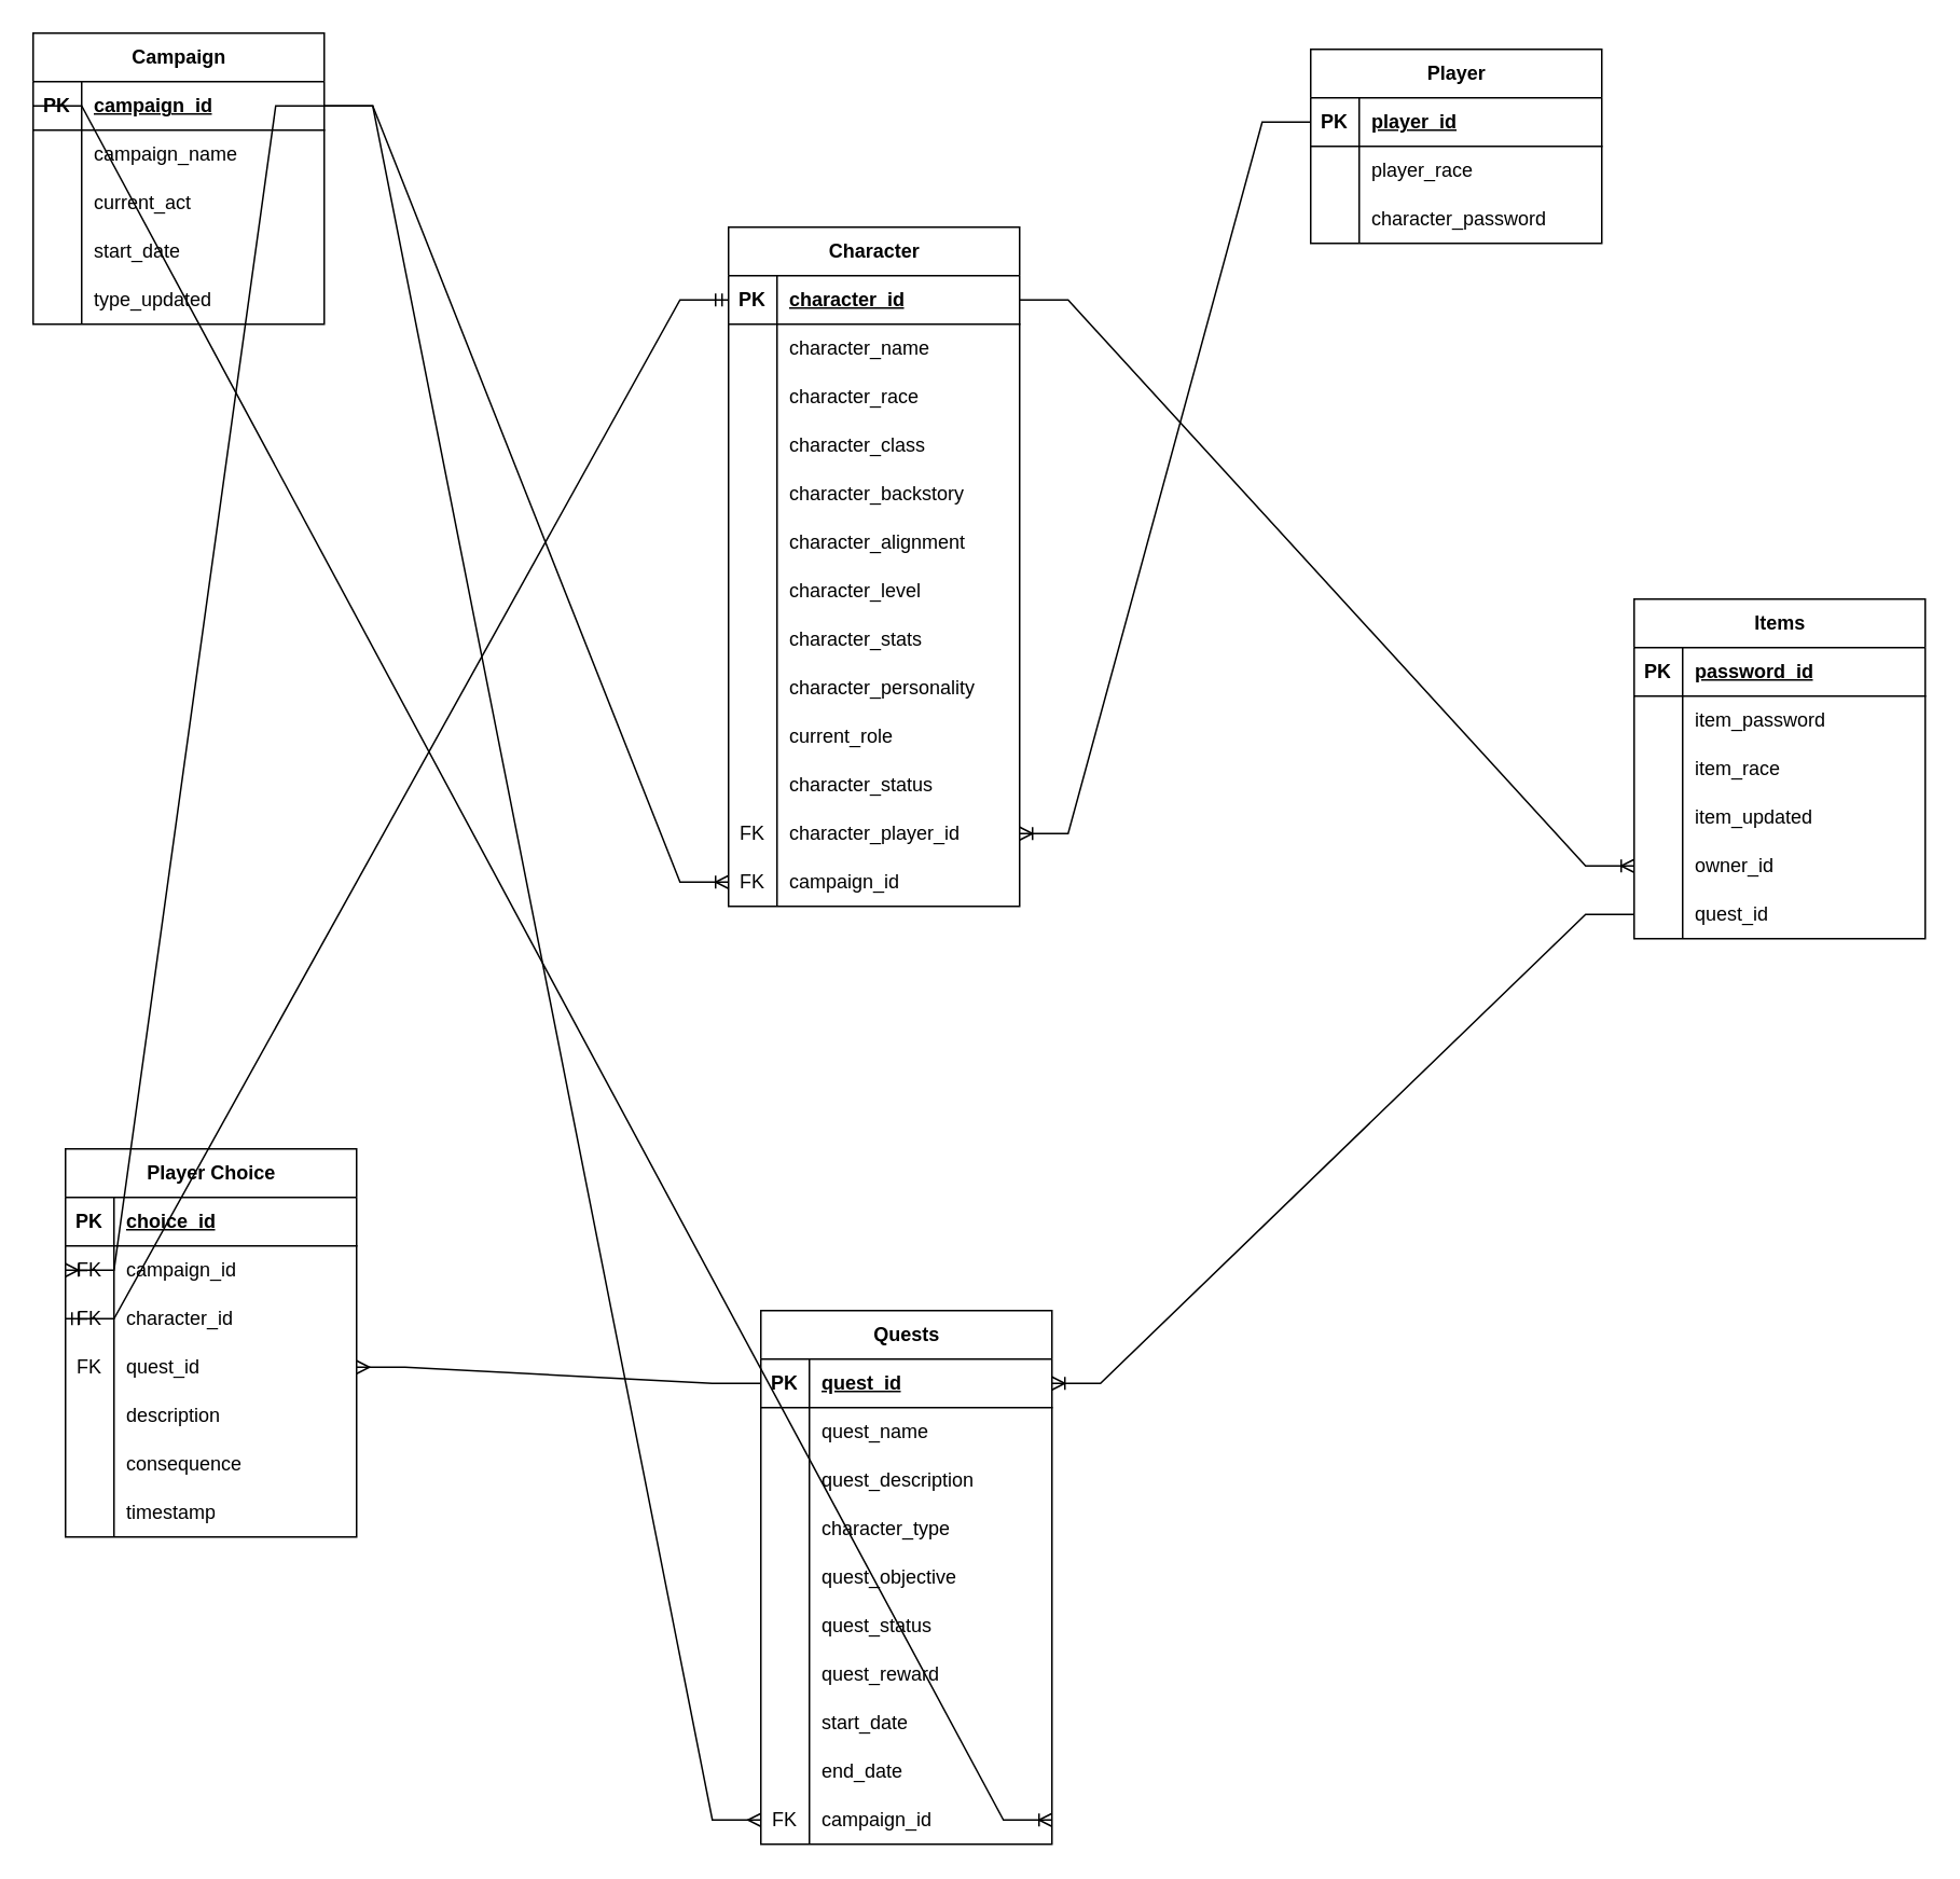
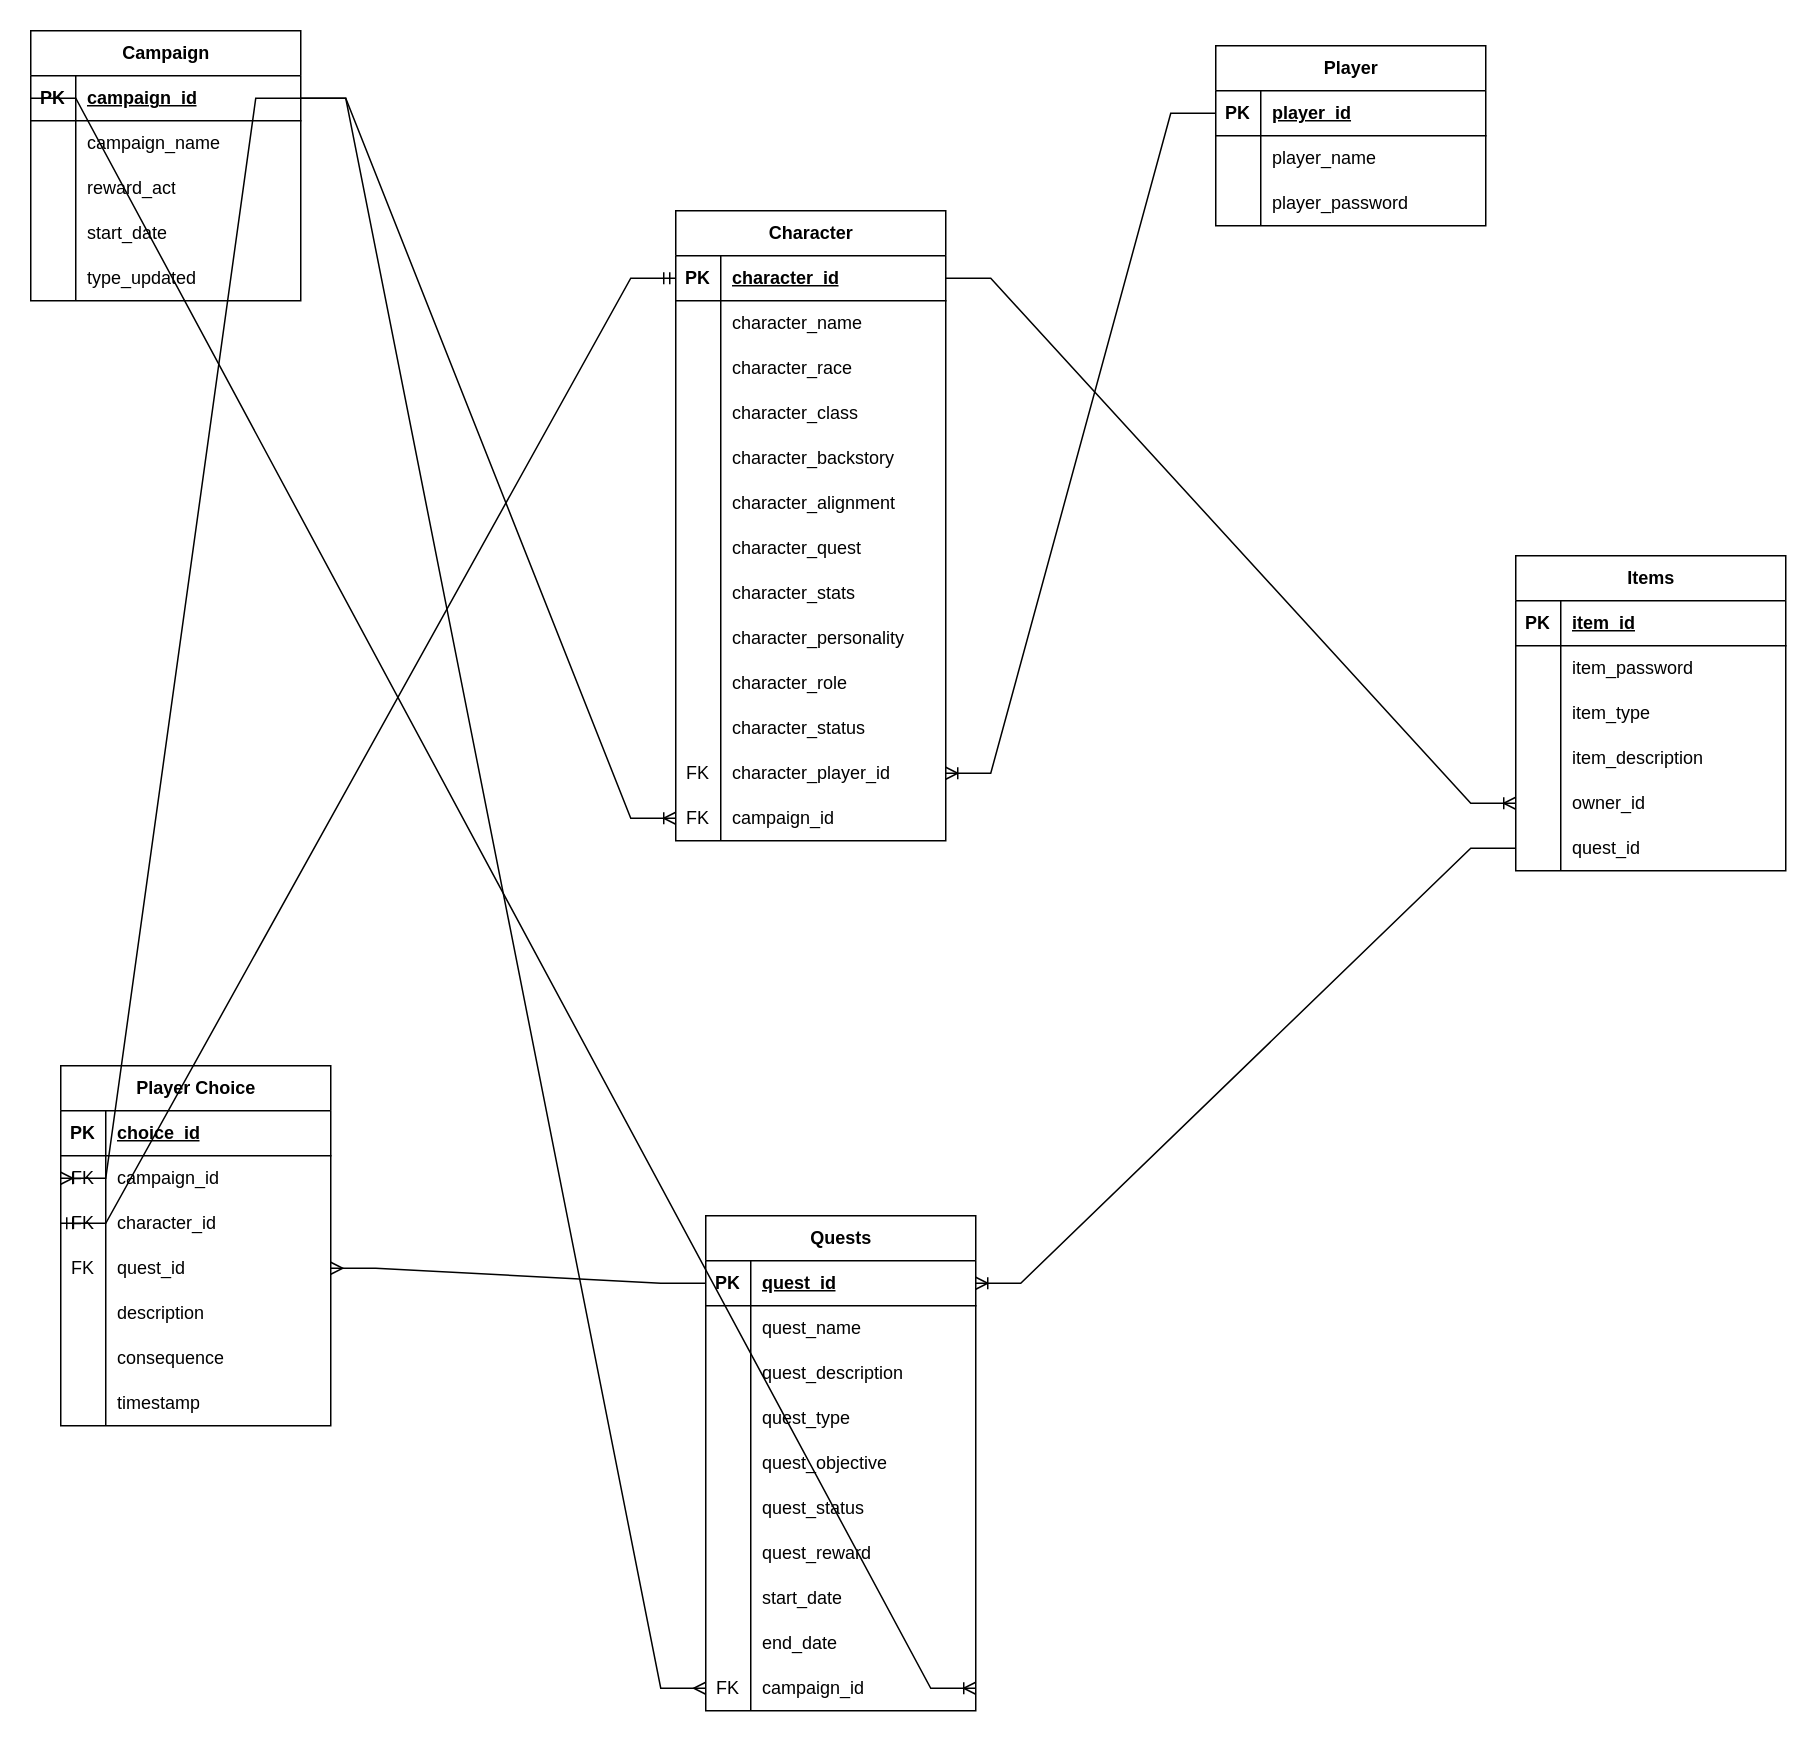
- <mxCell id="97" value="player_race" style="shape=partialRectangle;connectable=0;fillColor=none;top=0;left=0;bottom=0;right=0;align=left;spacingLeft=6;overflow=hidden;whiteSpace=wrap;html=1;" parent="95" vertex="1"><mxGeometry x="30" width="150" height="30" as="geometry"><mxRectangle width="150" height="30" as="alternateBounds" /></mxGeometry></mxCell>
+ <mxCell id="97" value="player_name" style="shape=partialRectangle;connectable=0;fillColor=none;top=0;left=0;bottom=0;right=0;align=left;spacingLeft=6;overflow=hidden;whiteSpace=wrap;html=1;" parent="95" vertex="1"><mxGeometry x="30" width="150" height="30" as="geometry"><mxRectangle width="150" height="30" as="alternateBounds" /></mxGeometry></mxCell>
- <mxCell id="11" value="current_act" style="shape=partialRectangle;connectable=0;fillColor=none;top=0;left=0;bottom=0;right=0;align=left;spacingLeft=6;overflow=hidden;whiteSpace=wrap;html=1;" parent="9" vertex="1"><mxGeometry x="30" width="150" height="30" as="geometry"><mxRectangle width="150" height="30" as="alternateBounds" /></mxGeometry></mxCell>
+ <mxCell id="11" value="reward_act" style="shape=partialRectangle;connectable=0;fillColor=none;top=0;left=0;bottom=0;right=0;align=left;spacingLeft=6;overflow=hidden;whiteSpace=wrap;html=1;" parent="9" vertex="1"><mxGeometry x="30" width="150" height="30" as="geometry"><mxRectangle width="150" height="30" as="alternateBounds" /></mxGeometry></mxCell>
- <mxCell id="100" value="character_password" style="shape=partialRectangle;connectable=0;fillColor=none;top=0;left=0;bottom=0;right=0;align=left;spacingLeft=6;overflow=hidden;whiteSpace=wrap;html=1;" parent="98" vertex="1"><mxGeometry x="30" width="150" height="30" as="geometry"><mxRectangle width="150" height="30" as="alternateBounds" /></mxGeometry></mxCell>
+ <mxCell id="100" value="player_password" style="shape=partialRectangle;connectable=0;fillColor=none;top=0;left=0;bottom=0;right=0;align=left;spacingLeft=6;overflow=hidden;whiteSpace=wrap;html=1;" parent="98" vertex="1"><mxGeometry x="30" width="150" height="30" as="geometry"><mxRectangle width="150" height="30" as="alternateBounds" /></mxGeometry></mxCell>
- <mxCell id="70" value="character_level" style="shape=partialRectangle;connectable=0;fillColor=none;top=0;left=0;bottom=0;right=0;align=left;spacingLeft=6;overflow=hidden;whiteSpace=wrap;html=1;" parent="68" vertex="1"><mxGeometry x="30" width="150" height="30" as="geometry"><mxRectangle width="150" height="30" as="alternateBounds" /></mxGeometry></mxCell>
+ <mxCell id="70" value="character_quest" style="shape=partialRectangle;connectable=0;fillColor=none;top=0;left=0;bottom=0;right=0;align=left;spacingLeft=6;overflow=hidden;whiteSpace=wrap;html=1;" parent="68" vertex="1"><mxGeometry x="30" width="150" height="30" as="geometry"><mxRectangle width="150" height="30" as="alternateBounds" /></mxGeometry></mxCell>
- <mxCell id="105" value="password_id" style="shape=partialRectangle;connectable=0;fillColor=none;top=0;left=0;bottom=0;right=0;align=left;spacingLeft=6;fontStyle=5;overflow=hidden;whiteSpace=wrap;html=1;" parent="103" vertex="1"><mxGeometry x="30" width="150" height="30" as="geometry"><mxRectangle width="150" height="30" as="alternateBounds" /></mxGeometry></mxCell>
+ <mxCell id="105" value="item_id" style="shape=partialRectangle;connectable=0;fillColor=none;top=0;left=0;bottom=0;right=0;align=left;spacingLeft=6;fontStyle=5;overflow=hidden;whiteSpace=wrap;html=1;" parent="103" vertex="1"><mxGeometry x="30" width="150" height="30" as="geometry"><mxRectangle width="150" height="30" as="alternateBounds" /></mxGeometry></mxCell>
- <mxCell id="79" value="current_role" style="shape=partialRectangle;connectable=0;fillColor=none;top=0;left=0;bottom=0;right=0;align=left;spacingLeft=6;overflow=hidden;whiteSpace=wrap;html=1;" parent="77" vertex="1"><mxGeometry x="30" width="150" height="30" as="geometry"><mxRectangle width="150" height="30" as="alternateBounds" /></mxGeometry></mxCell>
+ <mxCell id="79" value="character_role" style="shape=partialRectangle;connectable=0;fillColor=none;top=0;left=0;bottom=0;right=0;align=left;spacingLeft=6;overflow=hidden;whiteSpace=wrap;html=1;" parent="77" vertex="1"><mxGeometry x="30" width="150" height="30" as="geometry"><mxRectangle width="150" height="30" as="alternateBounds" /></mxGeometry></mxCell>
- <mxCell id="111" value="item_race" style="shape=partialRectangle;connectable=0;fillColor=none;top=0;left=0;bottom=0;right=0;align=left;spacingLeft=6;overflow=hidden;whiteSpace=wrap;html=1;" parent="109" vertex="1"><mxGeometry x="30" width="150" height="30" as="geometry"><mxRectangle width="150" height="30" as="alternateBounds" /></mxGeometry></mxCell>
+ <mxCell id="111" value="item_type" style="shape=partialRectangle;connectable=0;fillColor=none;top=0;left=0;bottom=0;right=0;align=left;spacingLeft=6;overflow=hidden;whiteSpace=wrap;html=1;" parent="109" vertex="1"><mxGeometry x="30" width="150" height="30" as="geometry"><mxRectangle width="150" height="30" as="alternateBounds" /></mxGeometry></mxCell>
- <mxCell id="114" value="item_updated" style="shape=partialRectangle;connectable=0;fillColor=none;top=0;left=0;bottom=0;right=0;align=left;spacingLeft=6;overflow=hidden;whiteSpace=wrap;html=1;" parent="112" vertex="1"><mxGeometry x="30" width="150" height="30" as="geometry"><mxRectangle width="150" height="30" as="alternateBounds" /></mxGeometry></mxCell>
+ <mxCell id="114" value="item_description" style="shape=partialRectangle;connectable=0;fillColor=none;top=0;left=0;bottom=0;right=0;align=left;spacingLeft=6;overflow=hidden;whiteSpace=wrap;html=1;" parent="112" vertex="1"><mxGeometry x="30" width="150" height="30" as="geometry"><mxRectangle width="150" height="30" as="alternateBounds" /></mxGeometry></mxCell>
- <mxCell id="30" value="character_type" style="shape=partialRectangle;connectable=0;fillColor=none;top=0;left=0;bottom=0;right=0;align=left;spacingLeft=6;overflow=hidden;whiteSpace=wrap;html=1;" parent="28" vertex="1"><mxGeometry x="30" width="150" height="30" as="geometry"><mxRectangle width="150" height="30" as="alternateBounds" /></mxGeometry></mxCell>
+ <mxCell id="30" value="quest_type" style="shape=partialRectangle;connectable=0;fillColor=none;top=0;left=0;bottom=0;right=0;align=left;spacingLeft=6;overflow=hidden;whiteSpace=wrap;html=1;" parent="28" vertex="1"><mxGeometry x="30" width="150" height="30" as="geometry"><mxRectangle width="150" height="30" as="alternateBounds" /></mxGeometry></mxCell>
